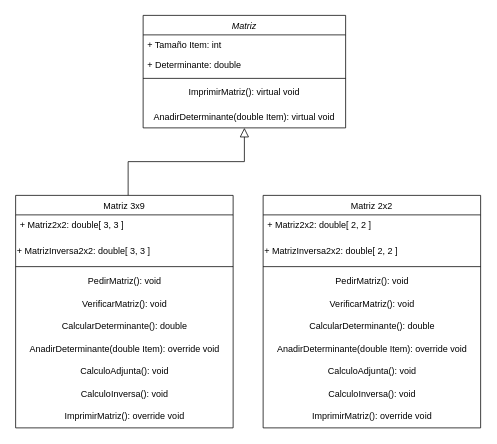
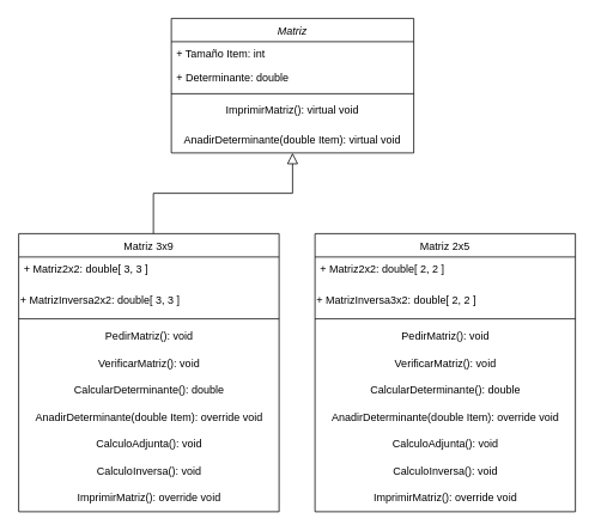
- <mxCell id="9" value="Matriz 2x2" style="swimlane;fontStyle=0;align=center;verticalAlign=top;childLayout=stackLayout;horizontal=1;startSize=26;horizontalStack=0;resizeParent=1;resizeLast=0;collapsible=1;marginBottom=0;rounded=0;shadow=0;strokeWidth=1;" parent="1" vertex="1"><mxGeometry x="350" y="260" width="290" height="310" as="geometry"><mxRectangle x="340" y="380" width="170" height="26" as="alternateBounds" /></mxGeometry></mxCell>
+ <mxCell id="9" value="Matriz 2x5" style="swimlane;fontStyle=0;align=center;verticalAlign=top;childLayout=stackLayout;horizontal=1;startSize=26;horizontalStack=0;resizeParent=1;resizeLast=0;collapsible=1;marginBottom=0;rounded=0;shadow=0;strokeWidth=1;" parent="1" vertex="1"><mxGeometry x="350" y="260" width="290" height="310" as="geometry"><mxRectangle x="340" y="380" width="170" height="26" as="alternateBounds" /></mxGeometry></mxCell>
- <mxCell id="11" value="+ MatrizInversa2x2: double[ 2, 2 ]" style="text;html=1;align=left;verticalAlign=middle;resizable=0;points=[];autosize=1;strokeColor=none;fillColor=none;" vertex="1" parent="9"><mxGeometry y="60" width="290" height="30" as="geometry" /></mxCell>
+ <mxCell id="11" value="+ MatrizInversa3x2: double[ 2, 2 ]" style="text;html=1;align=left;verticalAlign=middle;resizable=0;points=[];autosize=1;strokeColor=none;fillColor=none;" vertex="1" parent="9"><mxGeometry y="60" width="290" height="30" as="geometry" /></mxCell>
